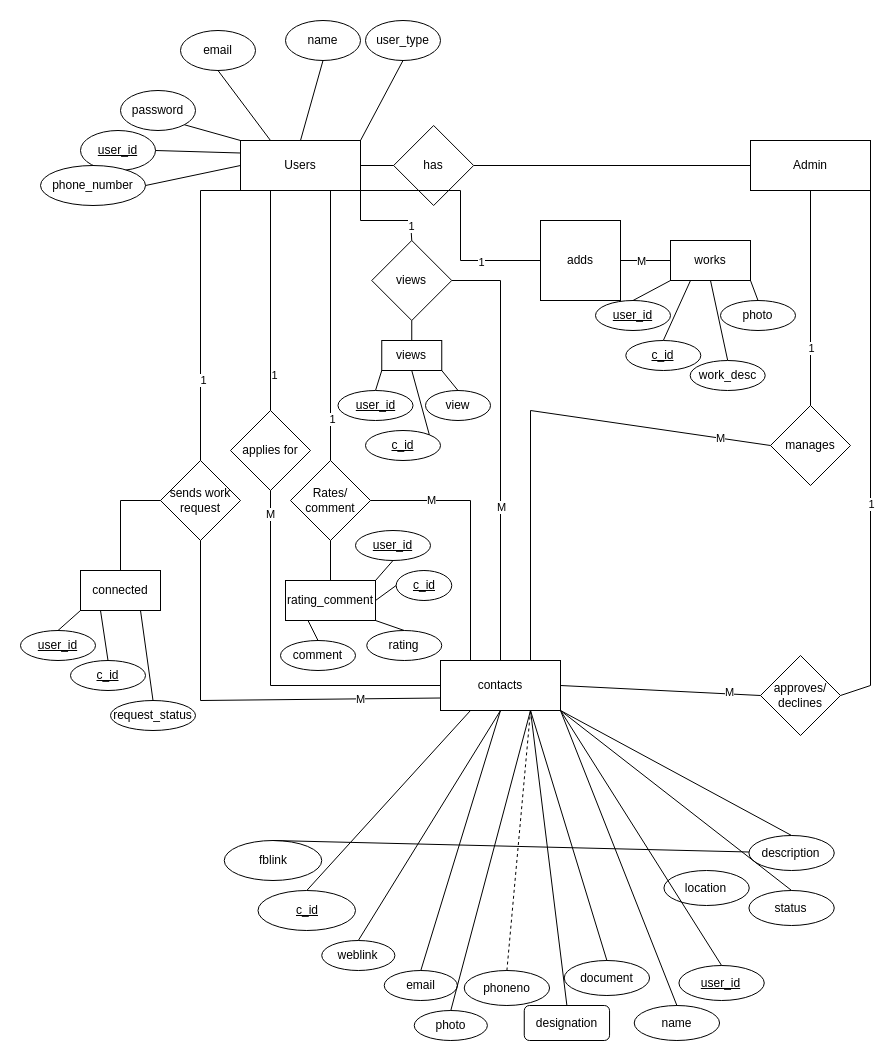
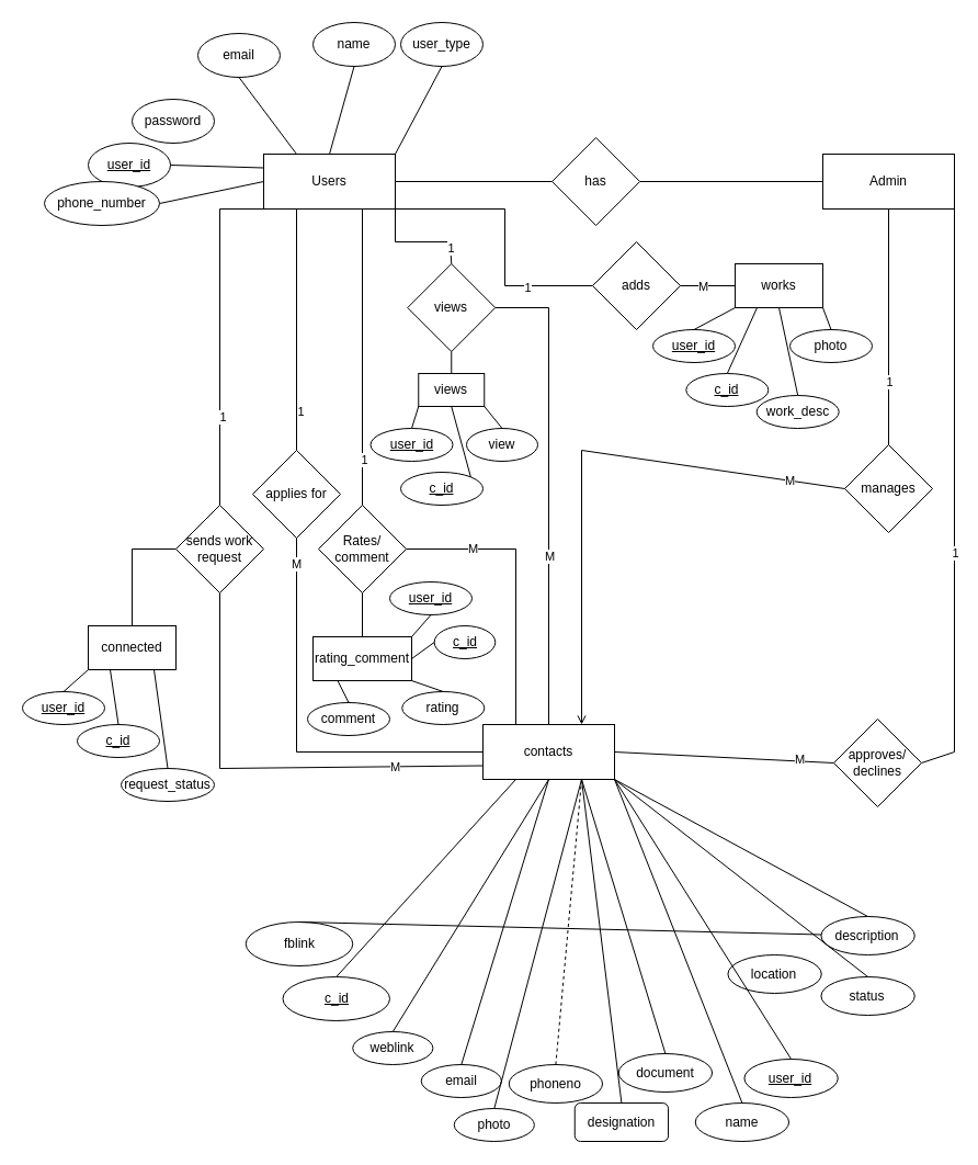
- <mxCell id="8" value="" style="endArrow=none;html=1;rounded=0;entryX=1;entryY=1;entryDx=0;entryDy=0;exitX=0;exitY=0;exitDx=0;exitDy=0;" parent="1" source="2" target="4" edge="1"><mxGeometry width="50" height="50" relative="1" as="geometry"><mxPoint x="336" y="66" as="sourcePoint" /><mxPoint x="298" y="20" as="targetPoint" /></mxGeometry></mxCell>
- <mxCell id="66" value="has" style="rhombus;whiteSpace=wrap;html=1;" vertex="1" parent="1"><mxGeometry x="393.13" y="125" width="80" height="80" as="geometry" /></mxCell>
+ <mxCell id="66" value="has" style="rhombus;whiteSpace=wrap;html=1;" vertex="1" parent="1"><mxGeometry x="503.13" y="125" width="80" height="80" as="geometry" /></mxCell>
- <mxCell id="93" value="adds" style="whiteSpace=wrap;html=1;rounded=0;" vertex="1" parent="1"><mxGeometry x="540" y="220" width="80" height="80" as="geometry" /></mxCell>
+ <mxCell id="93" value="adds" style="rhombus;whiteSpace=wrap;html=1;" vertex="1" parent="1"><mxGeometry x="540" y="220" width="80" height="80" as="geometry" /></mxCell>
- <mxCell id="21" value="" style="endArrow=none;html=1;rounded=0;exitX=0;exitY=0.5;exitDx=0;exitDy=0;entryX=0.75;entryY=0;entryDx=0;entryDy=0;" parent="1" source="12" target="18" edge="1"><mxGeometry width="50" height="50" relative="1" as="geometry"><mxPoint x="740" y="409.38" as="sourcePoint" /><mxPoint x="540" y="410" as="targetPoint" /><Array as="points"><mxPoint x="530" y="410" /></Array></mxGeometry></mxCell>
+ <mxCell id="21" value="" style="endArrow=open;html=1;rounded=0;exitX=0;exitY=0.5;exitDx=0;exitDy=0;entryX=0.75;entryY=0;entryDx=0;entryDy=0;" parent="1" source="12" target="18" edge="1"><mxGeometry width="50" height="50" relative="1" as="geometry"><mxPoint x="740" y="409.38" as="sourcePoint" /><mxPoint x="540" y="410" as="targetPoint" /><Array as="points"><mxPoint x="530" y="410" /></Array></mxGeometry></mxCell>
